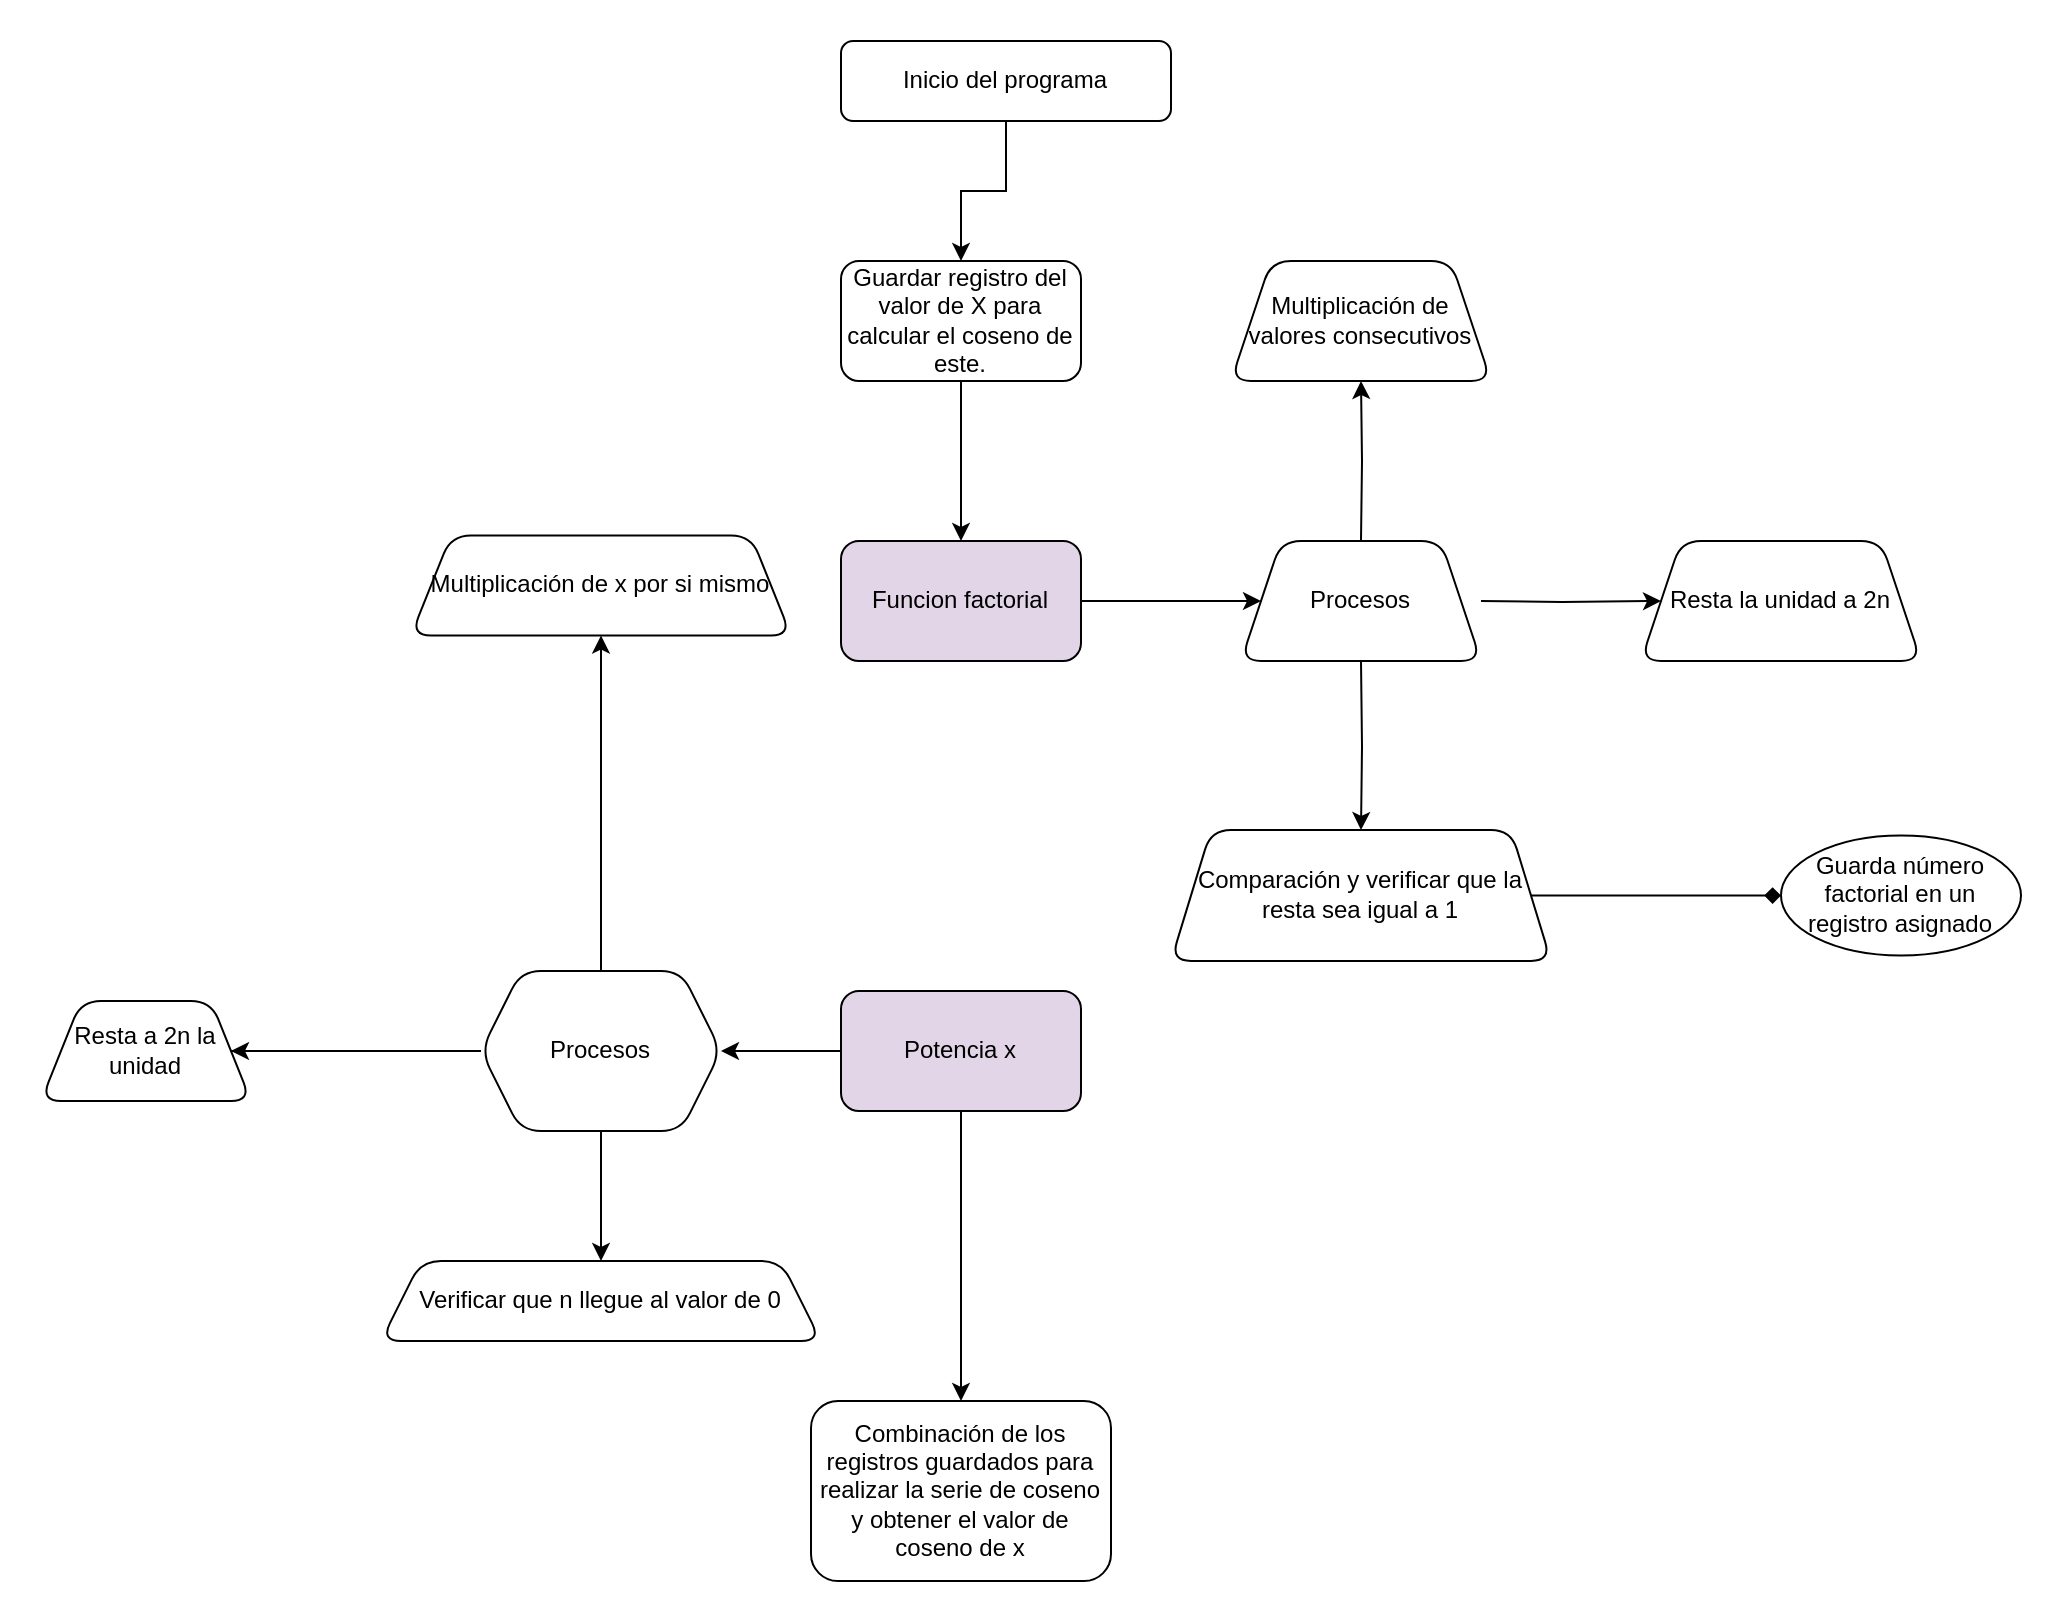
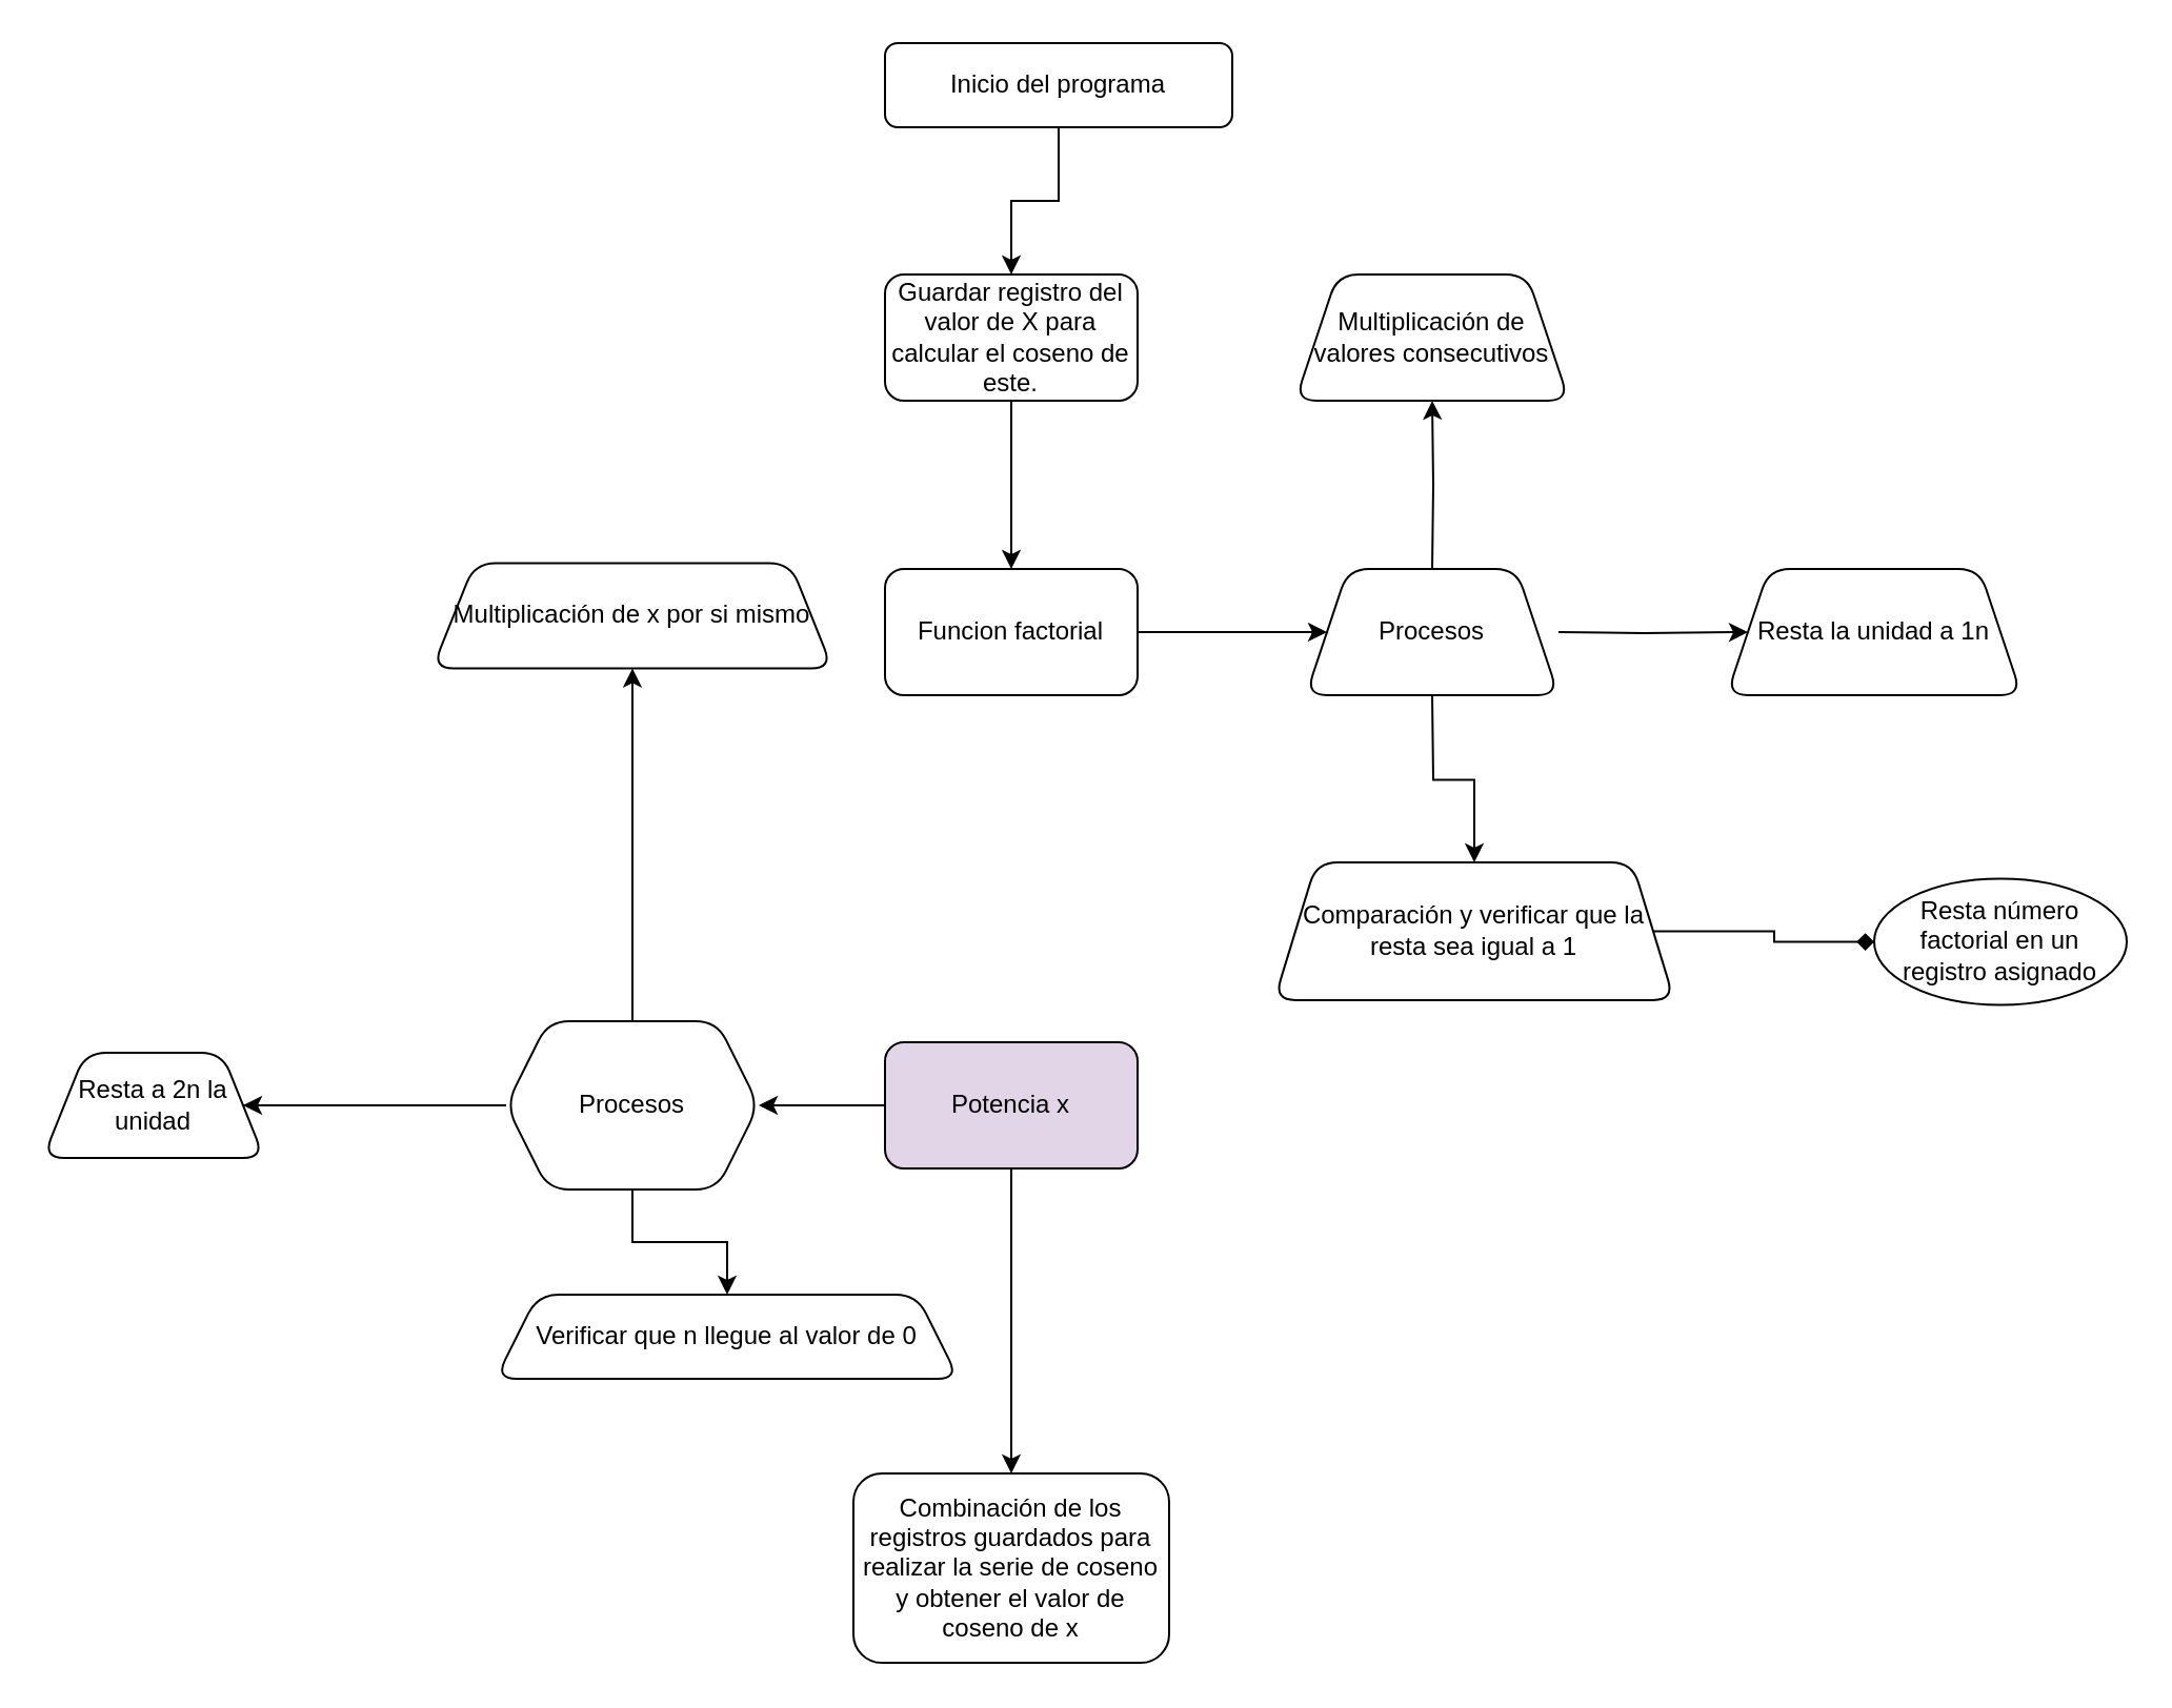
- <mxCell id="7" value="Funcion factorial" style="whiteSpace=wrap;html=1;rounded=1;glass=0;strokeWidth=1;shadow=0;fillColor=#e1d5e7;" vertex="1" parent="1"><mxGeometry x="420" y="270" width="120" height="60" as="geometry" /></mxCell>
+ <mxCell id="7" value="Funcion factorial" style="whiteSpace=wrap;html=1;rounded=1;glass=0;strokeWidth=1;shadow=0;" vertex="1" parent="1"><mxGeometry x="420" y="270" width="120" height="60" as="geometry" /></mxCell>
- <mxCell id="12" value="Resta la unidad a 2n" style="shape=trapezoid;perimeter=trapezoidPerimeter;whiteSpace=wrap;html=1;fixedSize=1;rounded=1;glass=0;strokeWidth=1;shadow=0;" vertex="1" parent="1"><mxGeometry x="820" y="270" width="140" height="60" as="geometry" /></mxCell>
+ <mxCell id="12" value="Resta la unidad a 1n" style="shape=trapezoid;perimeter=trapezoidPerimeter;whiteSpace=wrap;html=1;fixedSize=1;rounded=1;glass=0;strokeWidth=1;shadow=0;" vertex="1" parent="1"><mxGeometry x="820" y="270" width="140" height="60" as="geometry" /></mxCell>
- <mxCell id="16" value="Guarda número factorial en un registro asignado" style="ellipse;whiteSpace=wrap;html=1;rounded=1;glass=0;strokeWidth=1;shadow=0;" vertex="1" parent="1"><mxGeometry x="890" y="417.25" width="120" height="60" as="geometry" /></mxCell>
+ <mxCell id="16" value="Resta número factorial en un registro asignado" style="ellipse;whiteSpace=wrap;html=1;rounded=1;glass=0;strokeWidth=1;shadow=0;" vertex="1" parent="1"><mxGeometry x="890" y="417.25" width="120" height="60" as="geometry" /></mxCell>
- <mxCell id="14" value="Comparación y verificar que la resta sea igual a 1" style="shape=trapezoid;perimeter=trapezoidPerimeter;whiteSpace=wrap;html=1;fixedSize=1;rounded=1;glass=0;strokeWidth=1;shadow=0;" vertex="1" parent="1"><mxGeometry x="585" y="414.5" width="190" height="65.5" as="geometry" /></mxCell>
+ <mxCell id="14" value="Comparación y verificar que la resta sea igual a 1" style="shape=trapezoid;perimeter=trapezoidPerimeter;whiteSpace=wrap;html=1;fixedSize=1;rounded=1;glass=0;strokeWidth=1;shadow=0;" vertex="1" parent="1"><mxGeometry x="605" y="409.5" width="190" height="65.5" as="geometry" /></mxCell>
- <mxCell id="26" value="Verificar que n llegue al valor de 0" style="shape=trapezoid;perimeter=trapezoidPerimeter;whiteSpace=wrap;html=1;fixedSize=1;rounded=1;glass=0;strokeWidth=1;shadow=0;" vertex="1" parent="1"><mxGeometry x="190" y="630" width="220" height="40" as="geometry" /></mxCell>
+ <mxCell id="26" value="Verificar que n llegue al valor de 0" style="shape=trapezoid;perimeter=trapezoidPerimeter;whiteSpace=wrap;html=1;fixedSize=1;rounded=1;glass=0;strokeWidth=1;shadow=0;" vertex="1" parent="1"><mxGeometry x="235" y="615" width="220" height="40" as="geometry" /></mxCell>
